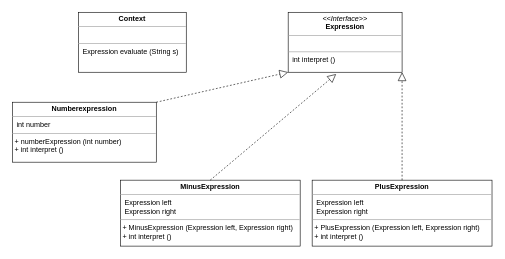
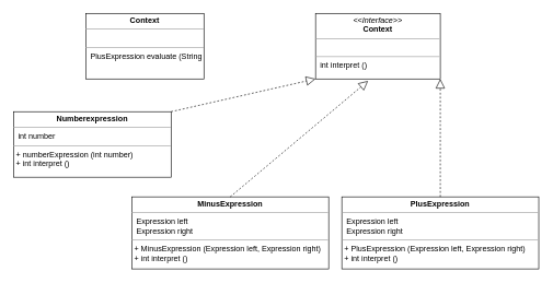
- <mxCell id="3" value="&lt;p style=&quot;margin:0px;margin-top:4px;text-align:center;&quot;&gt;&lt;b&gt;Context&lt;/b&gt;&lt;/p&gt;&lt;hr size=&quot;1&quot;&gt;&lt;p style=&quot;margin:0px;margin-left:4px;&quot;&gt;&lt;br&gt;&lt;/p&gt;&lt;hr size=&quot;1&quot;&gt;&lt;p style=&quot;margin:0px;margin-left:4px;&quot;&gt;&amp;nbsp;Expression evaluate (String s)&lt;/p&gt;" style="verticalAlign=top;align=left;overflow=fill;fontSize=12;fontFamily=Helvetica;html=1;" vertex="1" parent="1"><mxGeometry x="130" y="20" width="180" height="100" as="geometry" /></mxCell>
+ <mxCell id="3" value="&lt;p style=&quot;margin:0px;margin-top:4px;text-align:center;&quot;&gt;&lt;b&gt;Context&lt;/b&gt;&lt;/p&gt;&lt;hr size=&quot;1&quot;&gt;&lt;p style=&quot;margin:0px;margin-left:4px;&quot;&gt;&lt;br&gt;&lt;/p&gt;&lt;hr size=&quot;1&quot;&gt;&lt;p style=&quot;margin:0px;margin-left:4px;&quot;&gt;&amp;nbsp;PlusExpression evaluate (String s)&lt;/p&gt;" style="verticalAlign=top;align=left;overflow=fill;fontSize=12;fontFamily=Helvetica;html=1;" vertex="1" parent="1"><mxGeometry x="130" y="20" width="180" height="100" as="geometry" /></mxCell>
- <mxCell id="2" value="&lt;p style=&quot;margin:0px;margin-top:4px;text-align:center;&quot;&gt;&lt;i&gt;&amp;lt;&amp;lt;Interface&amp;gt;&amp;gt;&lt;/i&gt;&lt;br&gt;&lt;b&gt;Expression&lt;/b&gt;&lt;/p&gt;&lt;hr size=&quot;1&quot;&gt;&lt;p style=&quot;margin:0px;margin-left:4px;&quot;&gt;&lt;br&gt;&lt;/p&gt;&lt;hr size=&quot;1&quot;&gt;&lt;p style=&quot;margin:0px;margin-left:4px;&quot;&gt;&amp;nbsp;int interpret ()&lt;/p&gt;" style="verticalAlign=top;align=left;overflow=fill;fontSize=12;fontFamily=Helvetica;html=1;" vertex="1" parent="1"><mxGeometry x="480" y="20" width="190" height="100" as="geometry" /></mxCell>
+ <mxCell id="2" value="&lt;p style=&quot;margin:0px;margin-top:4px;text-align:center;&quot;&gt;&lt;i&gt;&amp;lt;&amp;lt;Interface&amp;gt;&amp;gt;&lt;/i&gt;&lt;br&gt;&lt;b&gt;Context&lt;/b&gt;&lt;/p&gt;&lt;hr size=&quot;1&quot;&gt;&lt;p style=&quot;margin:0px;margin-left:4px;&quot;&gt;&lt;br&gt;&lt;/p&gt;&lt;hr size=&quot;1&quot;&gt;&lt;p style=&quot;margin:0px;margin-left:4px;&quot;&gt;&amp;nbsp;int interpret ()&lt;/p&gt;" style="verticalAlign=top;align=left;overflow=fill;fontSize=12;fontFamily=Helvetica;html=1;" vertex="1" parent="1"><mxGeometry x="480" y="20" width="190" height="100" as="geometry" /></mxCell>
